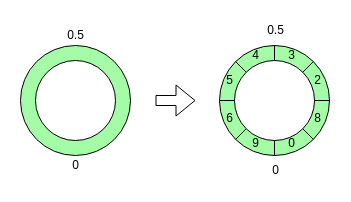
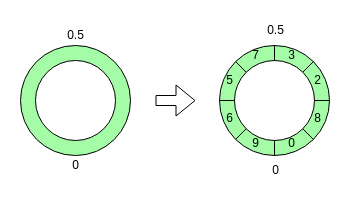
- <mxCell id="15" value="4" style="text;html=1;align=center;verticalAlign=middle;resizable=0;points=[];autosize=1;" parent="1" vertex="1"><mxGeometry x="245" y="45" width="20" height="20" as="geometry" /></mxCell>
+ <mxCell id="15" value="7" style="text;html=1;align=center;verticalAlign=middle;resizable=0;points=[];autosize=1;" parent="1" vertex="1"><mxGeometry x="245" y="45" width="20" height="20" as="geometry" /></mxCell>
